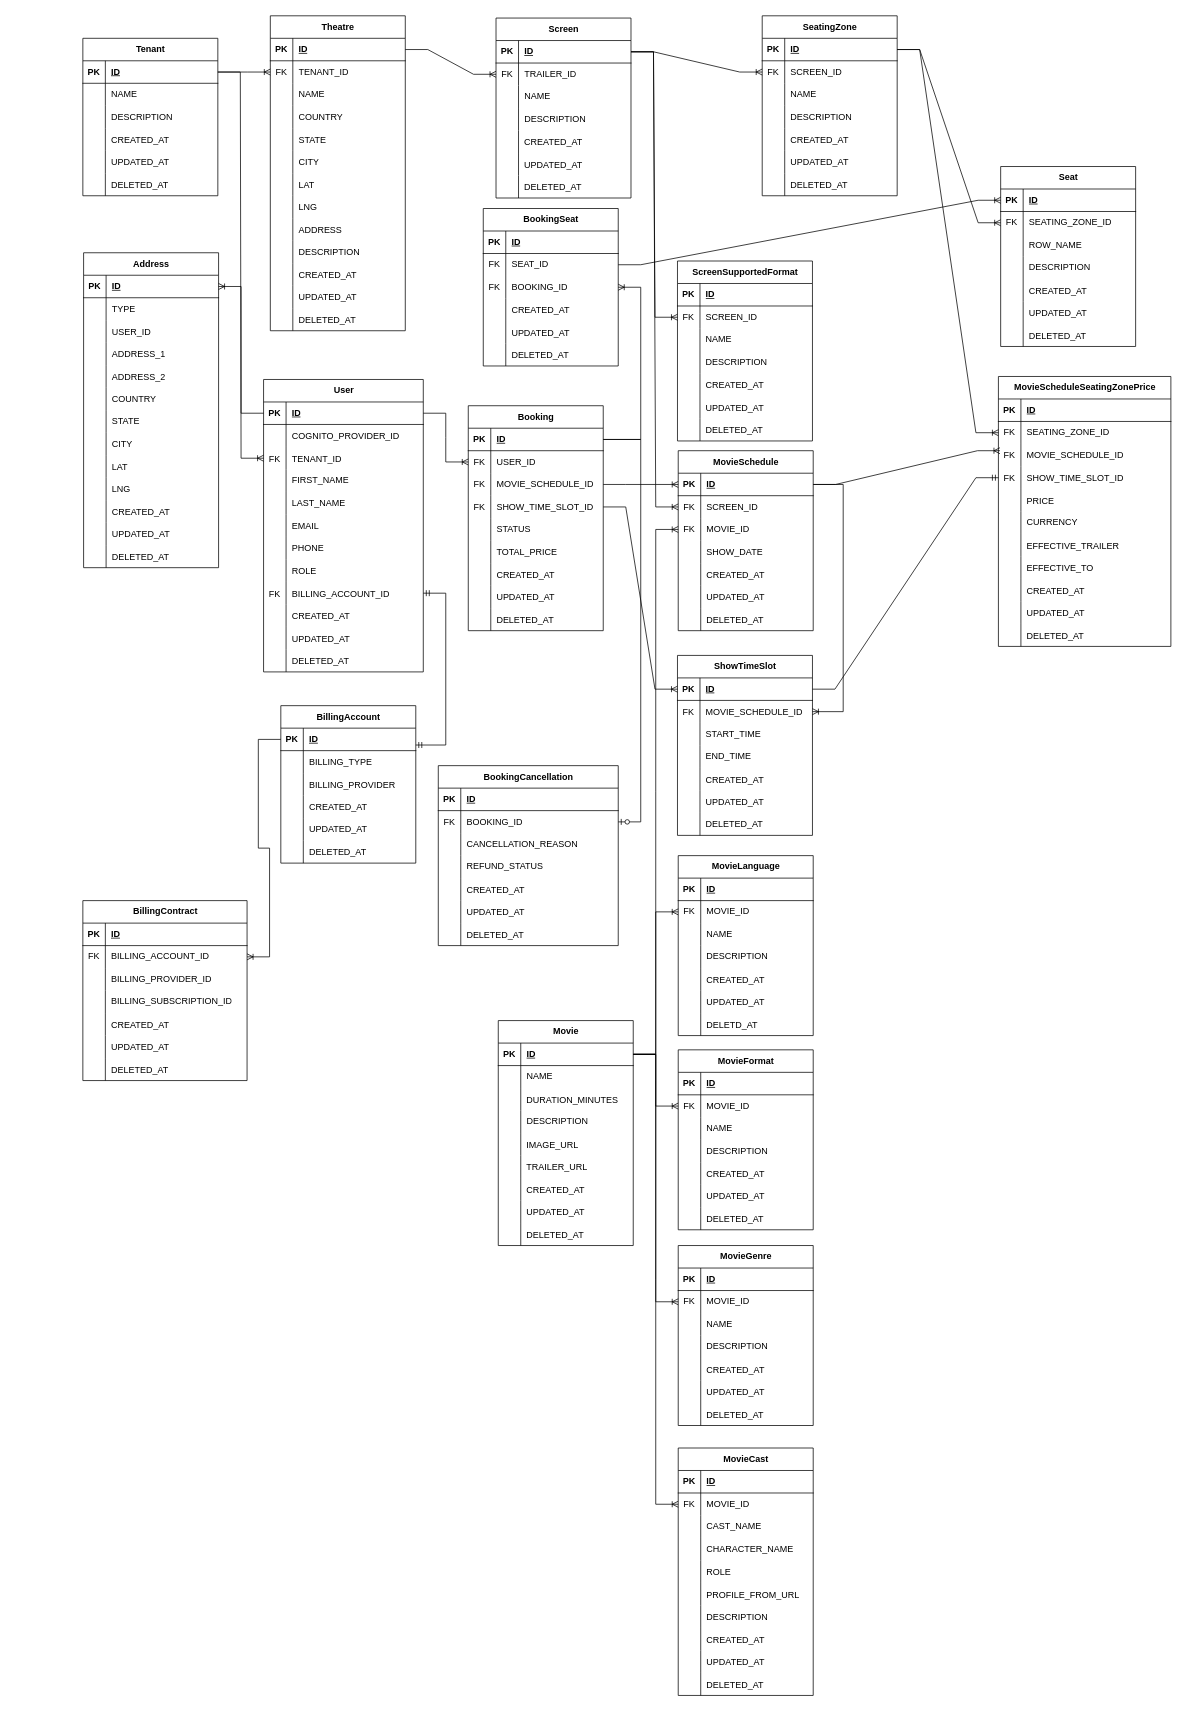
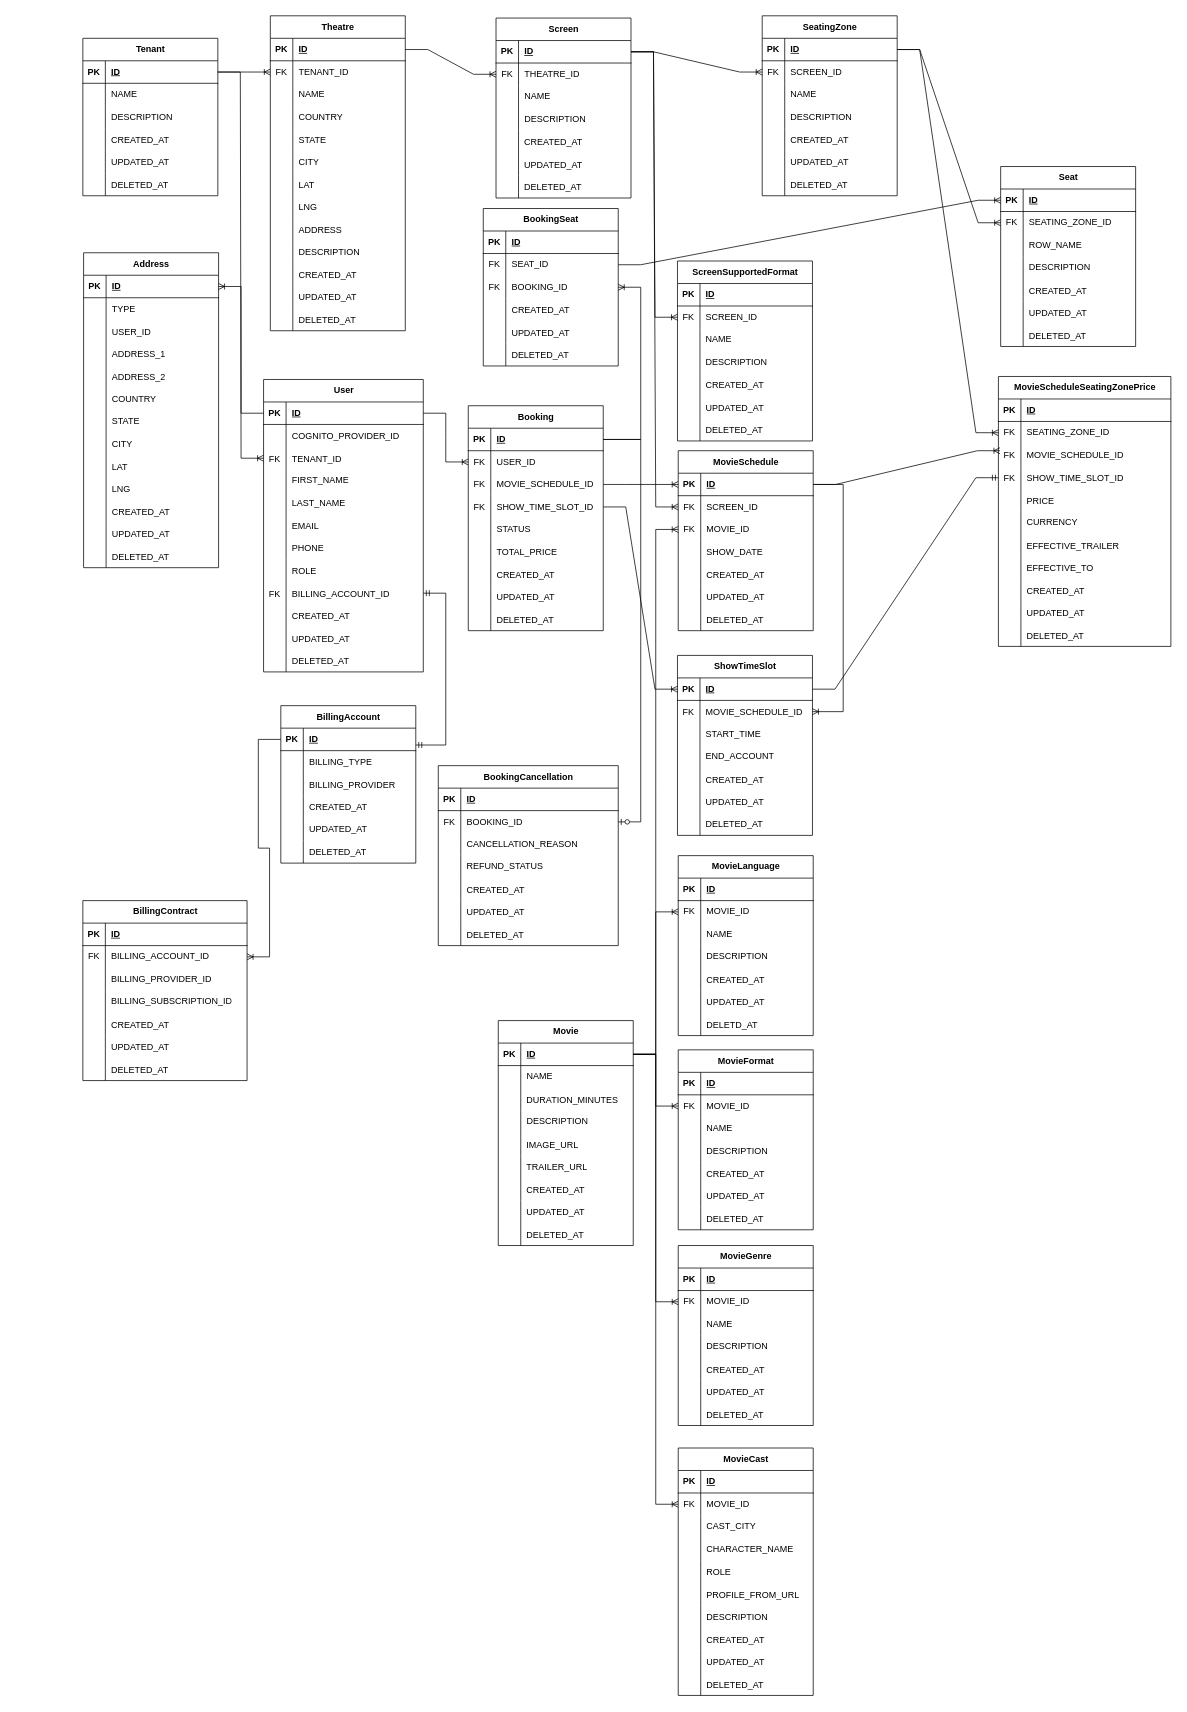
- <mxCell id="27" value="TRAILER_ID" style="shape=partialRectangle;connectable=0;fillColor=none;top=0;left=0;bottom=0;right=0;align=left;spacingLeft=6;fontStyle=0;overflow=hidden;whiteSpace=wrap;html=1;" parent="25" vertex="1"><mxGeometry x="30" width="150" height="30" as="geometry"><mxRectangle width="150" height="30" as="alternateBounds" /></mxGeometry></mxCell>
+ <mxCell id="27" value="THEATRE_ID" style="shape=partialRectangle;connectable=0;fillColor=none;top=0;left=0;bottom=0;right=0;align=left;spacingLeft=6;fontStyle=0;overflow=hidden;whiteSpace=wrap;html=1;" parent="25" vertex="1"><mxGeometry x="30" width="150" height="30" as="geometry"><mxRectangle width="150" height="30" as="alternateBounds" /></mxGeometry></mxCell>
- <mxCell id="364" value="END_TIME" style="shape=partialRectangle;connectable=0;fillColor=none;top=0;left=0;bottom=0;right=0;align=left;spacingLeft=6;overflow=hidden;whiteSpace=wrap;html=1;" parent="362" vertex="1"><mxGeometry x="30" width="150" height="30" as="geometry"><mxRectangle width="150" height="30" as="alternateBounds" /></mxGeometry></mxCell>
+ <mxCell id="364" value="END_ACCOUNT" style="shape=partialRectangle;connectable=0;fillColor=none;top=0;left=0;bottom=0;right=0;align=left;spacingLeft=6;overflow=hidden;whiteSpace=wrap;html=1;" parent="362" vertex="1"><mxGeometry x="30" width="150" height="30" as="geometry"><mxRectangle width="150" height="30" as="alternateBounds" /></mxGeometry></mxCell>
- <mxCell id="539" value="CAST_NAME" style="shape=partialRectangle;connectable=0;fillColor=none;top=0;left=0;bottom=0;right=0;align=left;spacingLeft=6;overflow=hidden;whiteSpace=wrap;html=1;" vertex="1" parent="537"><mxGeometry x="30" width="150" height="30" as="geometry"><mxRectangle width="150" height="30" as="alternateBounds" /></mxGeometry></mxCell>
+ <mxCell id="539" value="CAST_CITY" style="shape=partialRectangle;connectable=0;fillColor=none;top=0;left=0;bottom=0;right=0;align=left;spacingLeft=6;overflow=hidden;whiteSpace=wrap;html=1;" vertex="1" parent="537"><mxGeometry x="30" width="150" height="30" as="geometry"><mxRectangle width="150" height="30" as="alternateBounds" /></mxGeometry></mxCell>
